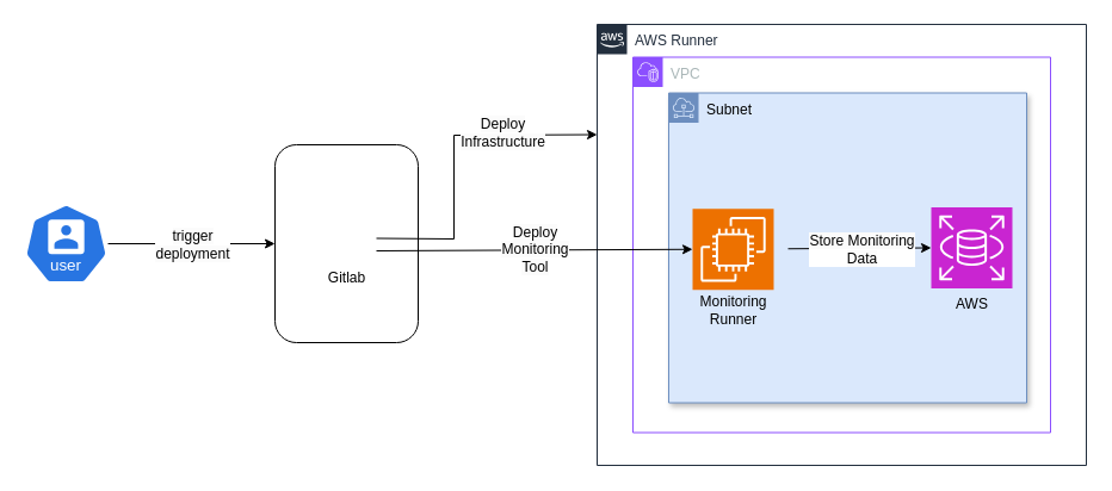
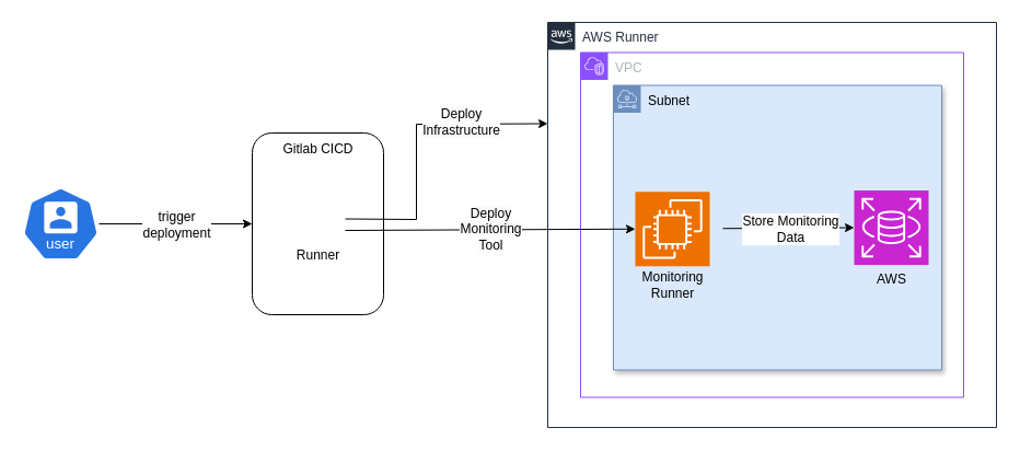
+ <mxCell id="6" value="Gitlab CICD" style="text;html=1;align=center;verticalAlign=middle;resizable=0;points=[];autosize=1;strokeColor=none;fillColor=none;" vertex="1" parent="1"><mxGeometry x="245" y="121" width="90" height="30" as="geometry" /></mxCell>
- <mxCell id="5" value="Gitlab&lt;div&gt;&lt;br&gt;&lt;/div&gt;" style="text;html=1;align=center;verticalAlign=middle;resizable=0;points=[];autosize=1;strokeColor=none;fillColor=none;" vertex="1" parent="1"><mxGeometry x="260" y="220" width="60" height="40" as="geometry" /></mxCell>
+ <mxCell id="5" value="Runner&lt;div&gt;&lt;br&gt;&lt;/div&gt;" style="text;html=1;align=center;verticalAlign=middle;resizable=0;points=[];autosize=1;strokeColor=none;fillColor=none;" vertex="1" parent="1"><mxGeometry x="260" y="220" width="60" height="40" as="geometry" /></mxCell>
